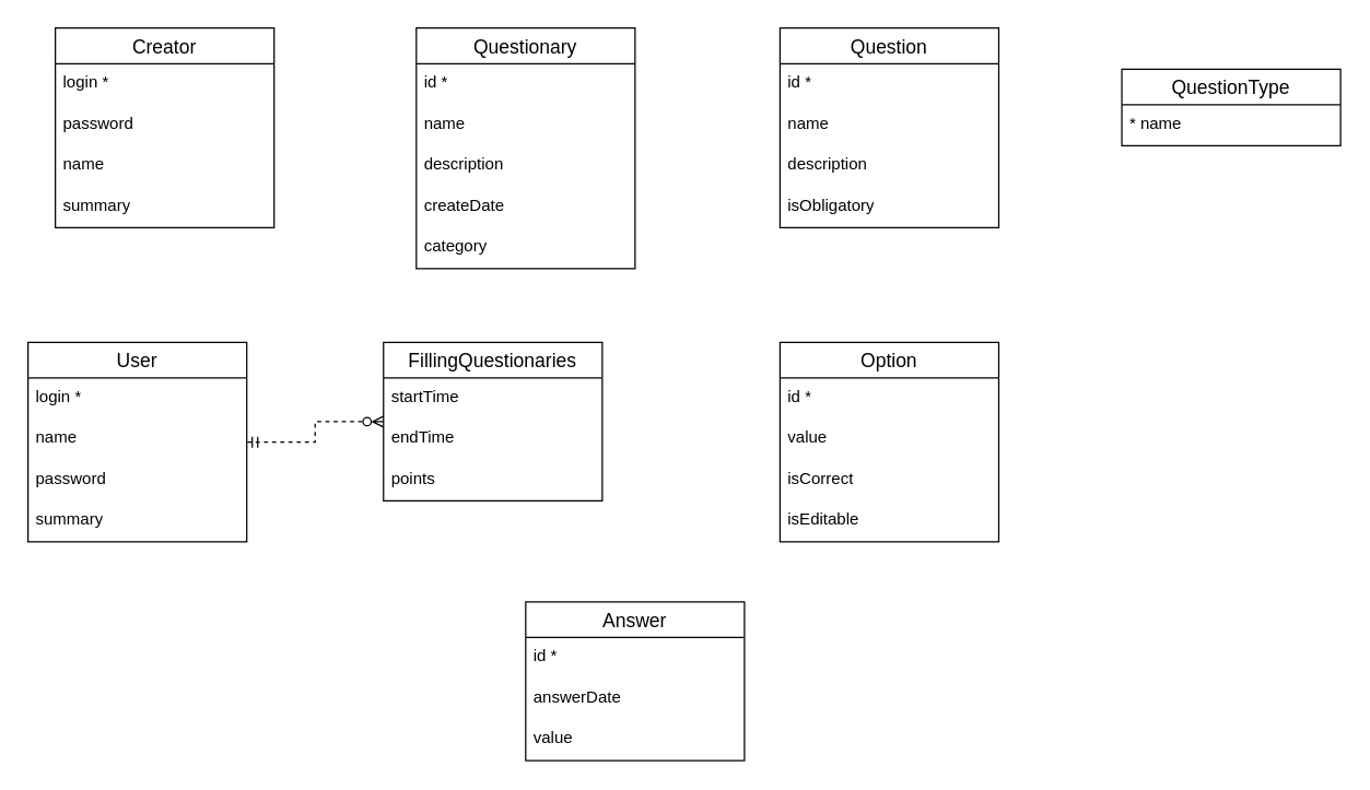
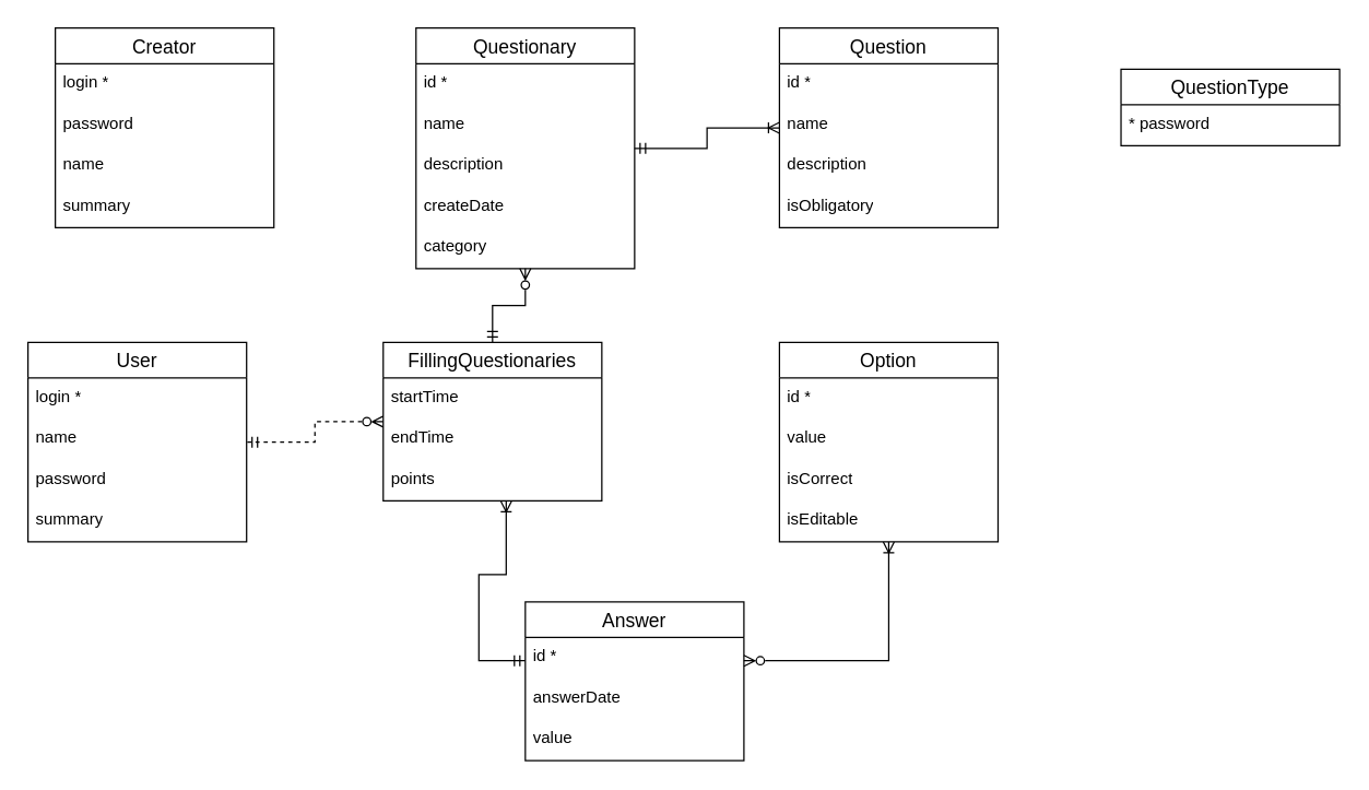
- <mxCell id="42" value="* name" style="text;strokeColor=none;fillColor=none;spacingLeft=4;spacingRight=4;overflow=hidden;rotatable=0;points=[[0,0.5],[1,0.5]];portConstraint=eastwest;fontSize=12;whiteSpace=wrap;html=1;" parent="41" vertex="1"><mxGeometry y="26" width="160" height="30" as="geometry" /></mxCell>
+ <mxCell id="42" value="* password" style="text;strokeColor=none;fillColor=none;spacingLeft=4;spacingRight=4;overflow=hidden;rotatable=0;points=[[0,0.5],[1,0.5]];portConstraint=eastwest;fontSize=12;whiteSpace=wrap;html=1;" parent="41" vertex="1"><mxGeometry y="26" width="160" height="30" as="geometry" /></mxCell>
+ <mxCell id="30" value="" style="edgeStyle=orthogonalEdgeStyle;fontSize=12;html=1;endArrow=ERoneToMany;startArrow=ERmandOne;rounded=0;endFill=0;" parent="1" source="7" target="18" edge="1"><mxGeometry width="100" height="100" relative="1" as="geometry"><mxPoint x="310" y="680" as="sourcePoint" /><mxPoint x="410" y="580" as="targetPoint" /></mxGeometry></mxCell>
+ <mxCell id="23" value="" style="edgeStyle=orthogonalEdgeStyle;fontSize=12;html=1;endArrow=ERzeroToMany;endFill=0;rounded=0;startArrow=ERmandOne;startFill=0;" parent="1" source="31" target="7" edge="1"><mxGeometry width="100" height="100" relative="1" as="geometry"><mxPoint x="120" y="426" as="sourcePoint" /><mxPoint x="390" y="190" as="targetPoint" /></mxGeometry></mxCell>
+ <mxCell id="39" value="" style="edgeStyle=orthogonalEdgeStyle;fontSize=12;html=1;endArrow=ERoneToMany;startArrow=ERmandOne;rounded=0;endFill=0;" parent="1" source="35" target="31" edge="1"><mxGeometry width="100" height="100" relative="1" as="geometry"><mxPoint x="474" y="103" as="sourcePoint" /><mxPoint x="580" y="118" as="targetPoint" /><Array as="points"><mxPoint x="350" y="483" /><mxPoint x="350" y="420" /><mxPoint x="370" y="420" /></Array></mxGeometry></mxCell>
+ <mxCell id="40" value="" style="edgeStyle=orthogonalEdgeStyle;fontSize=12;html=1;endArrow=ERoneToMany;startArrow=ERzeroToMany;rounded=0;startFill=0;endFill=0;" parent="1" source="35" target="13" edge="1"><mxGeometry width="100" height="100" relative="1" as="geometry"><mxPoint x="880" y="388" as="sourcePoint" /><mxPoint x="760" y="505" as="targetPoint" /><Array as="points"><mxPoint x="650" y="483" /></Array></mxGeometry></mxCell>
